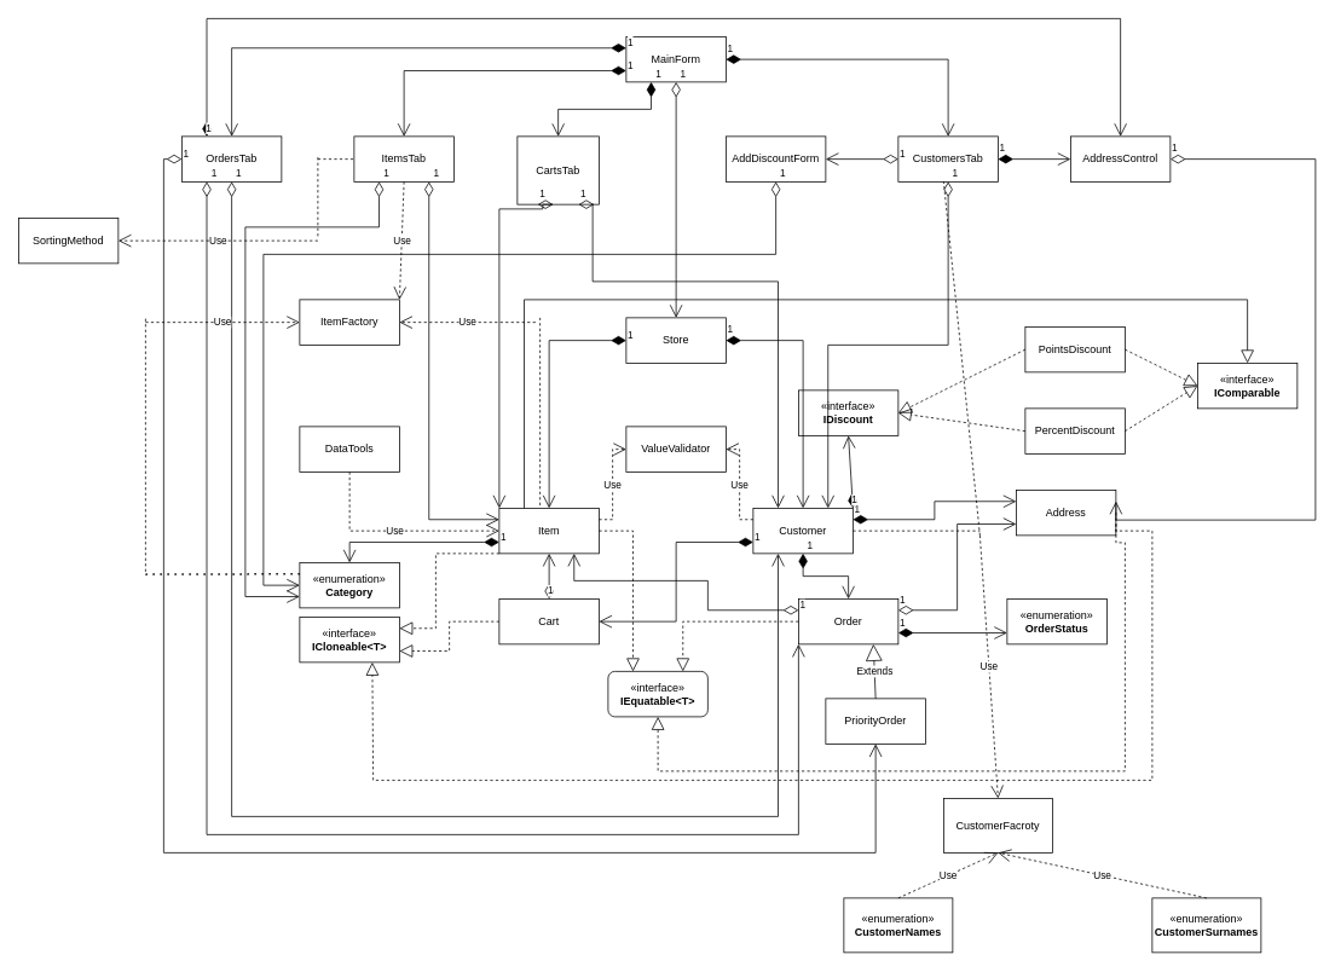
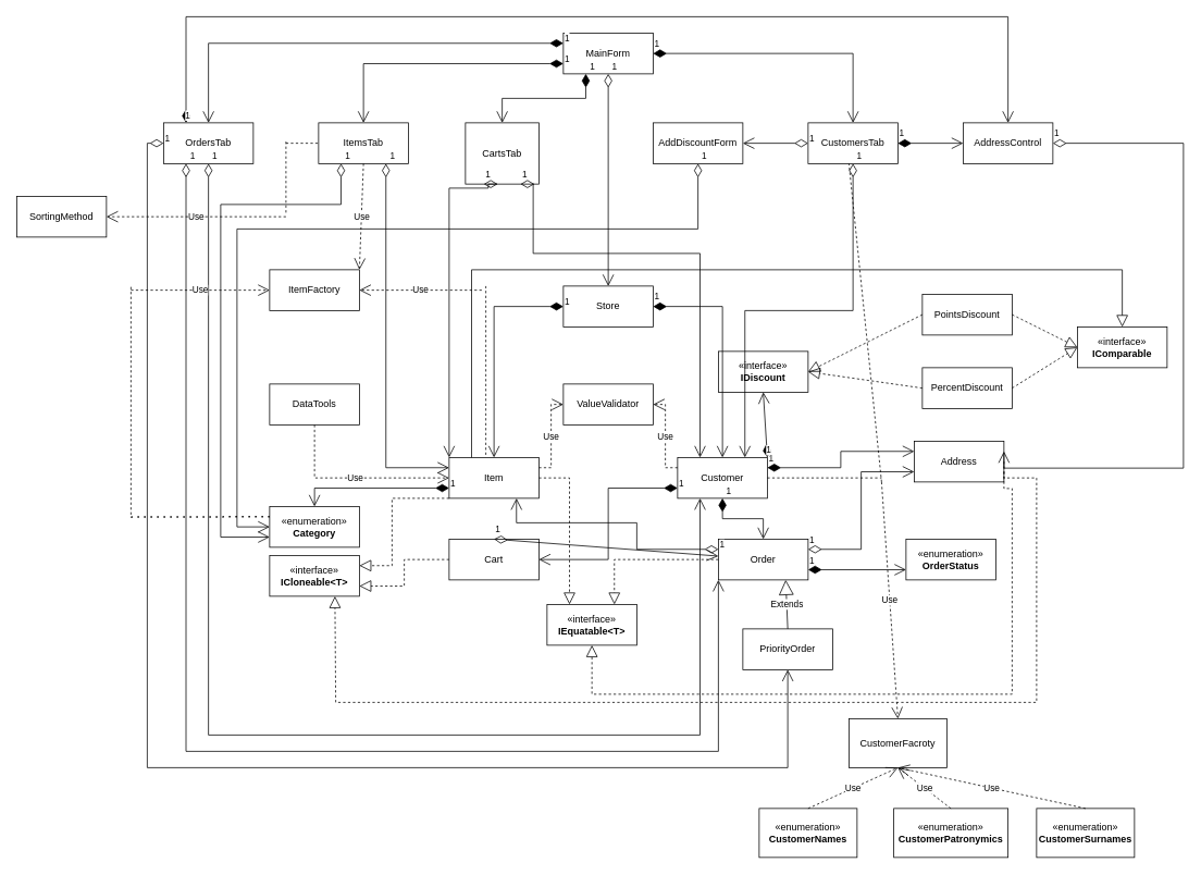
- <mxCell id="26" value="1" style="endArrow=open;html=1;endSize=12;startArrow=diamondThin;startSize=14;startFill=0;align=left;verticalAlign=bottom;rounded=0;exitX=0.5;exitY=0;exitDx=0;exitDy=0;entryX=0.5;entryY=1;entryDx=0;entryDy=0;" parent="1" source="9" target="3" edge="1"><mxGeometry x="-1" y="3" relative="1" as="geometry"><mxPoint x="810" y="650" as="sourcePoint" /><mxPoint x="970" y="650" as="targetPoint" /></mxGeometry></mxCell>
+ <mxCell id="26" value="1" style="endArrow=open;html=1;endSize=12;startArrow=diamondThin;startSize=14;startFill=0;align=left;verticalAlign=bottom;rounded=0;exitX=0.5;exitY=0;exitDx=0;exitDy=0;" parent="1" source="9" target="11" edge="1"><mxGeometry x="-1" y="3" relative="1" as="geometry"><mxPoint x="810" y="650" as="sourcePoint" /><mxPoint x="970" y="650" as="targetPoint" /></mxGeometry></mxCell>
- <mxCell id="10" value="«interface»&lt;br&gt;&lt;b&gt;IEquatable&amp;lt;T&amp;gt;&lt;/b&gt;" style="html=1;whiteSpace=wrap;rounded=1;" parent="1" vertex="1"><mxGeometry x="670" y="740" width="110" height="50" as="geometry" /></mxCell>
+ <mxCell id="10" value="«interface»&lt;br&gt;&lt;b&gt;IEquatable&amp;lt;T&amp;gt;&lt;/b&gt;" style="html=1;whiteSpace=wrap;" parent="1" vertex="1"><mxGeometry x="670" y="740" width="110" height="50" as="geometry" /></mxCell>
+ <mxCell id="75" value="Use" style="endArrow=open;endSize=12;dashed=1;html=1;rounded=0;exitX=0.5;exitY=0;exitDx=0;exitDy=0;entryX=0.5;entryY=1;entryDx=0;entryDy=0;" edge="1" parent="1" source="72" target="70"><mxGeometry width="160" relative="1" as="geometry"><mxPoint x="1180" y="980" as="sourcePoint" /><mxPoint x="1310" y="989.2" as="targetPoint" /></mxGeometry></mxCell>
+ <mxCell id="72" value="«enumeration»&lt;br style=&quot;border-color: var(--border-color);&quot;&gt;&lt;b style=&quot;border-color: var(--border-color);&quot;&gt;CustomerPatronymics&lt;/b&gt;" style="rounded=0;whiteSpace=wrap;html=1;" vertex="1" parent="1"><mxGeometry x="1095" y="990" width="140" height="60" as="geometry" /></mxCell>
